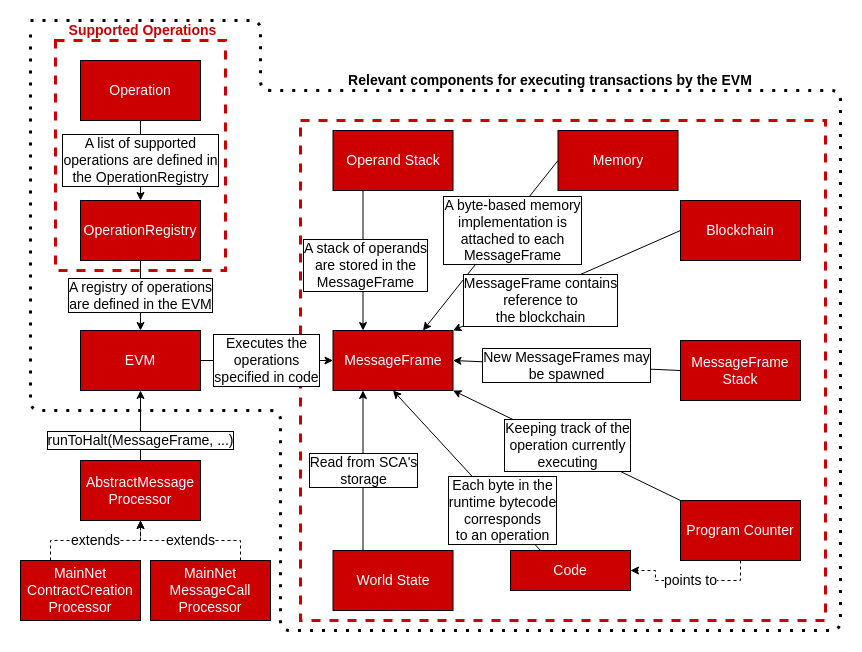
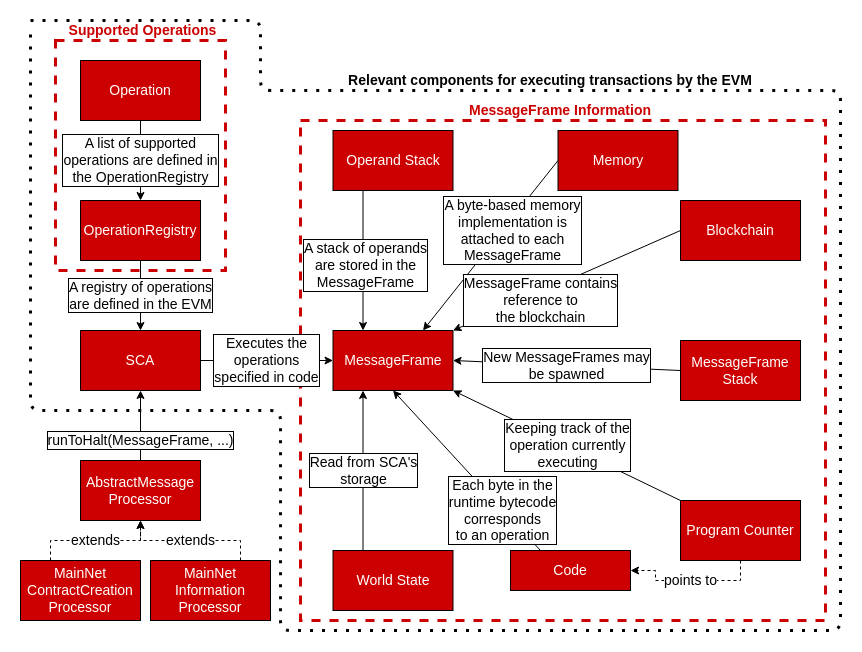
+ <mxCell id="27" value="&lt;b&gt;&lt;font color=&quot;#cc0000&quot;&gt;MessageFrame Information&lt;/font&gt;&lt;/b&gt;" style="text;html=1;strokeColor=none;fillColor=none;align=center;verticalAlign=middle;whiteSpace=wrap;rounded=0;dashed=1;fontSize=14;fontColor=#FFFFFF;" vertex="1" parent="1"><mxGeometry x="300" y="100" width="520" height="20" as="geometry" /></mxCell>
- <mxCell id="7" value="EVM" style="rounded=0;whiteSpace=wrap;html=1;fillColor=#CC0000;fontColor=#FFFFFF;fontStyle=0;fontSize=14;" vertex="1" parent="1"><mxGeometry x="80" y="330" width="120" height="60" as="geometry" /></mxCell>
+ <mxCell id="7" value="SCA" style="rounded=0;whiteSpace=wrap;html=1;fillColor=#CC0000;fontColor=#FFFFFF;fontStyle=0;fontSize=14;" vertex="1" parent="1"><mxGeometry x="80" y="330" width="120" height="60" as="geometry" /></mxCell>
- <mxCell id="35" value="MainNet&lt;br&gt;MessageCall&lt;br&gt;Processor" style="rounded=0;whiteSpace=wrap;html=1;fillColor=#CC0000;fontColor=#FFFFFF;fontStyle=0;fontSize=14;" vertex="1" parent="1"><mxGeometry x="150" y="560" width="120" height="60" as="geometry" /></mxCell>
+ <mxCell id="35" value="MainNet&lt;br&gt;Information&lt;br&gt;Processor" style="rounded=0;whiteSpace=wrap;html=1;fillColor=#CC0000;fontColor=#FFFFFF;fontStyle=0;fontSize=14;" vertex="1" parent="1"><mxGeometry x="150" y="560" width="120" height="60" as="geometry" /></mxCell>
